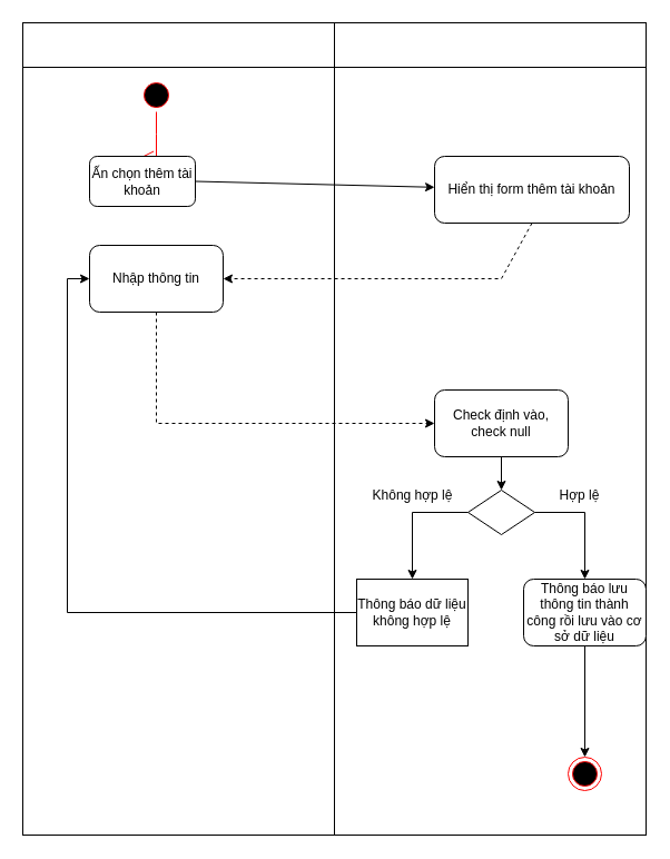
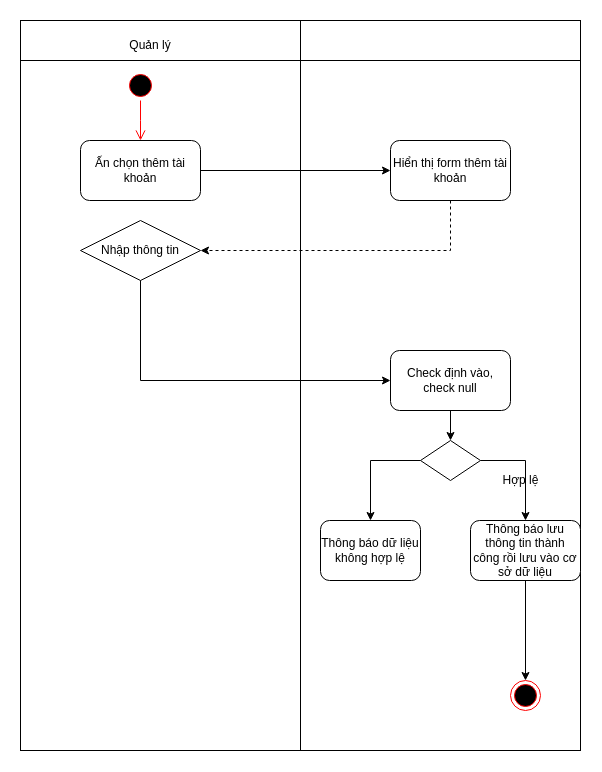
+ <mxCell id="3" value="Quản lý" style="text;html=1;align=center;verticalAlign=middle;whiteSpace=wrap;rounded=0;" parent="1" vertex="1"><mxGeometry x="120" y="30" width="60" height="30" as="geometry" /></mxCell>
- <mxCell id="6" value="Ấn chọn thêm tài khoản" style="rounded=1;whiteSpace=wrap;html=1;" parent="1" vertex="1"><mxGeometry x="80" y="140" width="95" height="45" as="geometry" /></mxCell>
+ <mxCell id="6" value="Ấn chọn thêm tài khoản" style="rounded=1;whiteSpace=wrap;html=1;" parent="1" vertex="1"><mxGeometry x="80" y="140" width="120" height="60" as="geometry" /></mxCell>
- <mxCell id="7" value="Hiển thị form thêm tài khoản" style="rounded=1;whiteSpace=wrap;html=1;" parent="1" vertex="1"><mxGeometry x="390" y="140" width="175" height="60" as="geometry" /></mxCell>
+ <mxCell id="7" value="Hiển thị form thêm tài khoản" style="rounded=1;whiteSpace=wrap;html=1;" parent="1" vertex="1"><mxGeometry x="390" y="140" width="120" height="60" as="geometry" /></mxCell>
- <mxCell id="9" value="Nhập thông tin" style="rounded=1;whiteSpace=wrap;html=1;" parent="1" vertex="1"><mxGeometry x="80" y="220" width="120" height="60" as="geometry" /></mxCell>
+ <mxCell id="9" value="Nhập thông tin" style="rhombus;whiteSpace=wrap;html=1;" parent="1" vertex="1"><mxGeometry x="80" y="220" width="120" height="60" as="geometry" /></mxCell>
- <mxCell id="11" value="" style="endArrow=classic;html=1;rounded=0;exitX=0.5;exitY=1;exitDx=0;exitDy=0;entryX=0;entryY=0.5;entryDx=0;entryDy=0;dashed=1;" parent="1" source="9" target="12" edge="1"><mxGeometry width="50" height="50" relative="1" as="geometry"><mxPoint x="330" y="530" as="sourcePoint" /><mxPoint x="190" y="382.5" as="targetPoint" /><Array as="points"><mxPoint x="140" y="380" /></Array></mxGeometry></mxCell>
+ <mxCell id="11" value="" style="endArrow=classic;html=1;rounded=0;exitX=0.5;exitY=1;exitDx=0;exitDy=0;entryX=0;entryY=0.5;entryDx=0;entryDy=0;" parent="1" source="9" target="12" edge="1"><mxGeometry width="50" height="50" relative="1" as="geometry"><mxPoint x="330" y="530" as="sourcePoint" /><mxPoint x="190" y="382.5" as="targetPoint" /><Array as="points"><mxPoint x="140" y="380" /></Array></mxGeometry></mxCell>
- <mxCell id="22" value="Không hợp lệ" style="text;html=1;align=center;verticalAlign=middle;resizable=0;points=[];autosize=1;strokeColor=none;fillColor=none;" parent="1" vertex="1"><mxGeometry x="320" y="430" width="100" height="30" as="geometry" /></mxCell>
- <mxCell id="23" value="Hợp lệ" style="text;html=1;align=center;verticalAlign=middle;resizable=0;points=[];autosize=1;strokeColor=none;fillColor=none;" parent="1" vertex="1"><mxGeometry x="490" y="430" width="60" height="30" as="geometry" /></mxCell>
+ <mxCell id="23" value="Hợp lệ" style="text;html=1;align=center;verticalAlign=middle;resizable=0;points=[];autosize=1;strokeColor=none;fillColor=none;" parent="1" vertex="1"><mxGeometry x="490" y="465" width="60" height="30" as="geometry" /></mxCell>
- <mxCell id="16" style="edgeStyle=orthogonalEdgeStyle;rounded=0;orthogonalLoop=1;jettySize=auto;html=1;entryX=0;entryY=0.5;entryDx=0;entryDy=0;" parent="1" source="17" target="9" edge="1"><mxGeometry relative="1" as="geometry" /></mxCell>
- <mxCell id="17" value="Thông báo dữ liệu không hợp lệ" style="whiteSpace=wrap;html=1;rounded=0;" parent="1" vertex="1"><mxGeometry x="320" y="520" width="100" height="60" as="geometry" /></mxCell>
+ <mxCell id="17" value="Thông báo dữ liệu không hợp lệ" style="rounded=1;whiteSpace=wrap;html=1;" parent="1" vertex="1"><mxGeometry x="320" y="520" width="100" height="60" as="geometry" /></mxCell>
